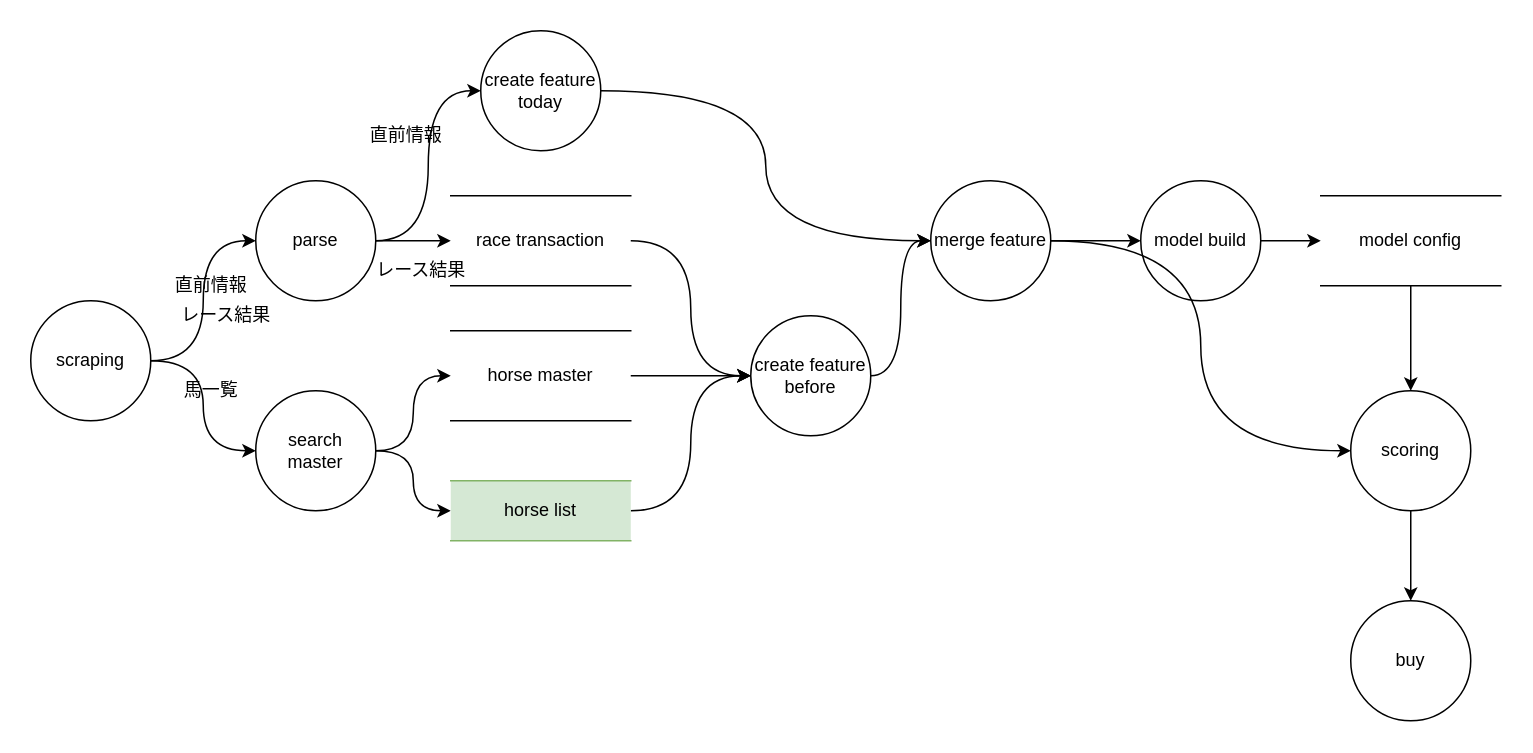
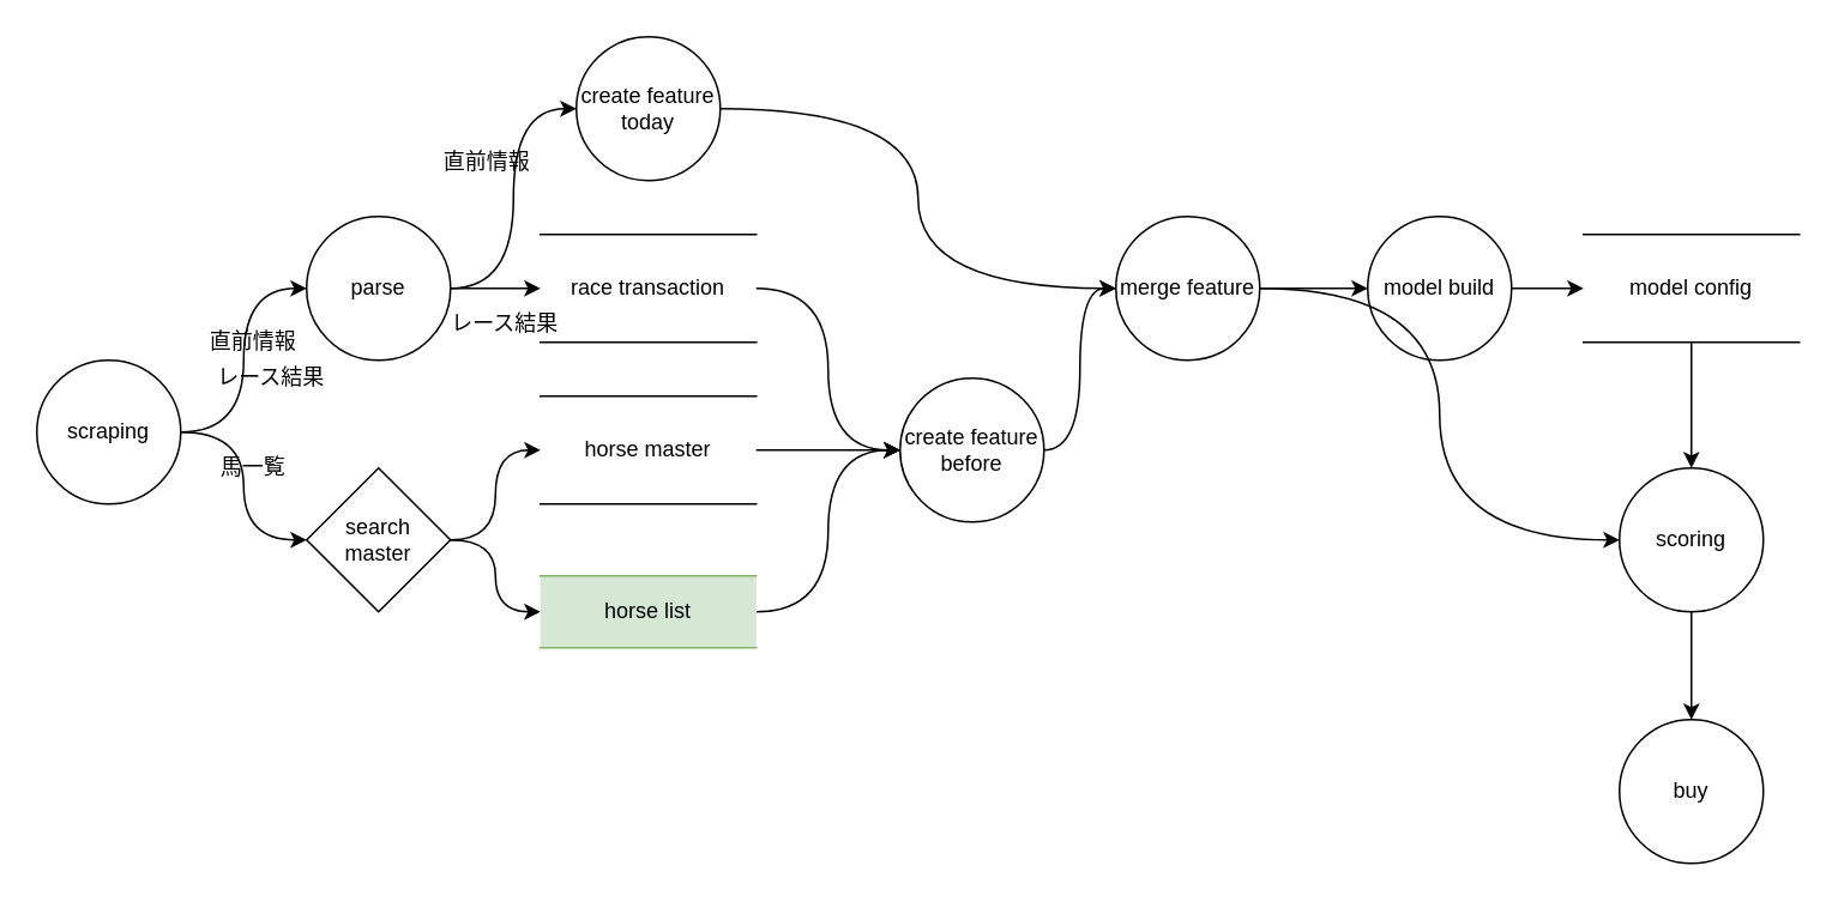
- <mxCell id="10" value="search &lt;br&gt;master" style="ellipse;whiteSpace=wrap;html=1;aspect=fixed;" vertex="1" parent="1"><mxGeometry x="170" y="260" width="80" height="80" as="geometry" /></mxCell>
+ <mxCell id="10" value="search &lt;br&gt;master" style="rhombus;whiteSpace=wrap;html=1;aspect=fixed;" vertex="1" parent="1"><mxGeometry x="170" y="260" width="80" height="80" as="geometry" /></mxCell>
